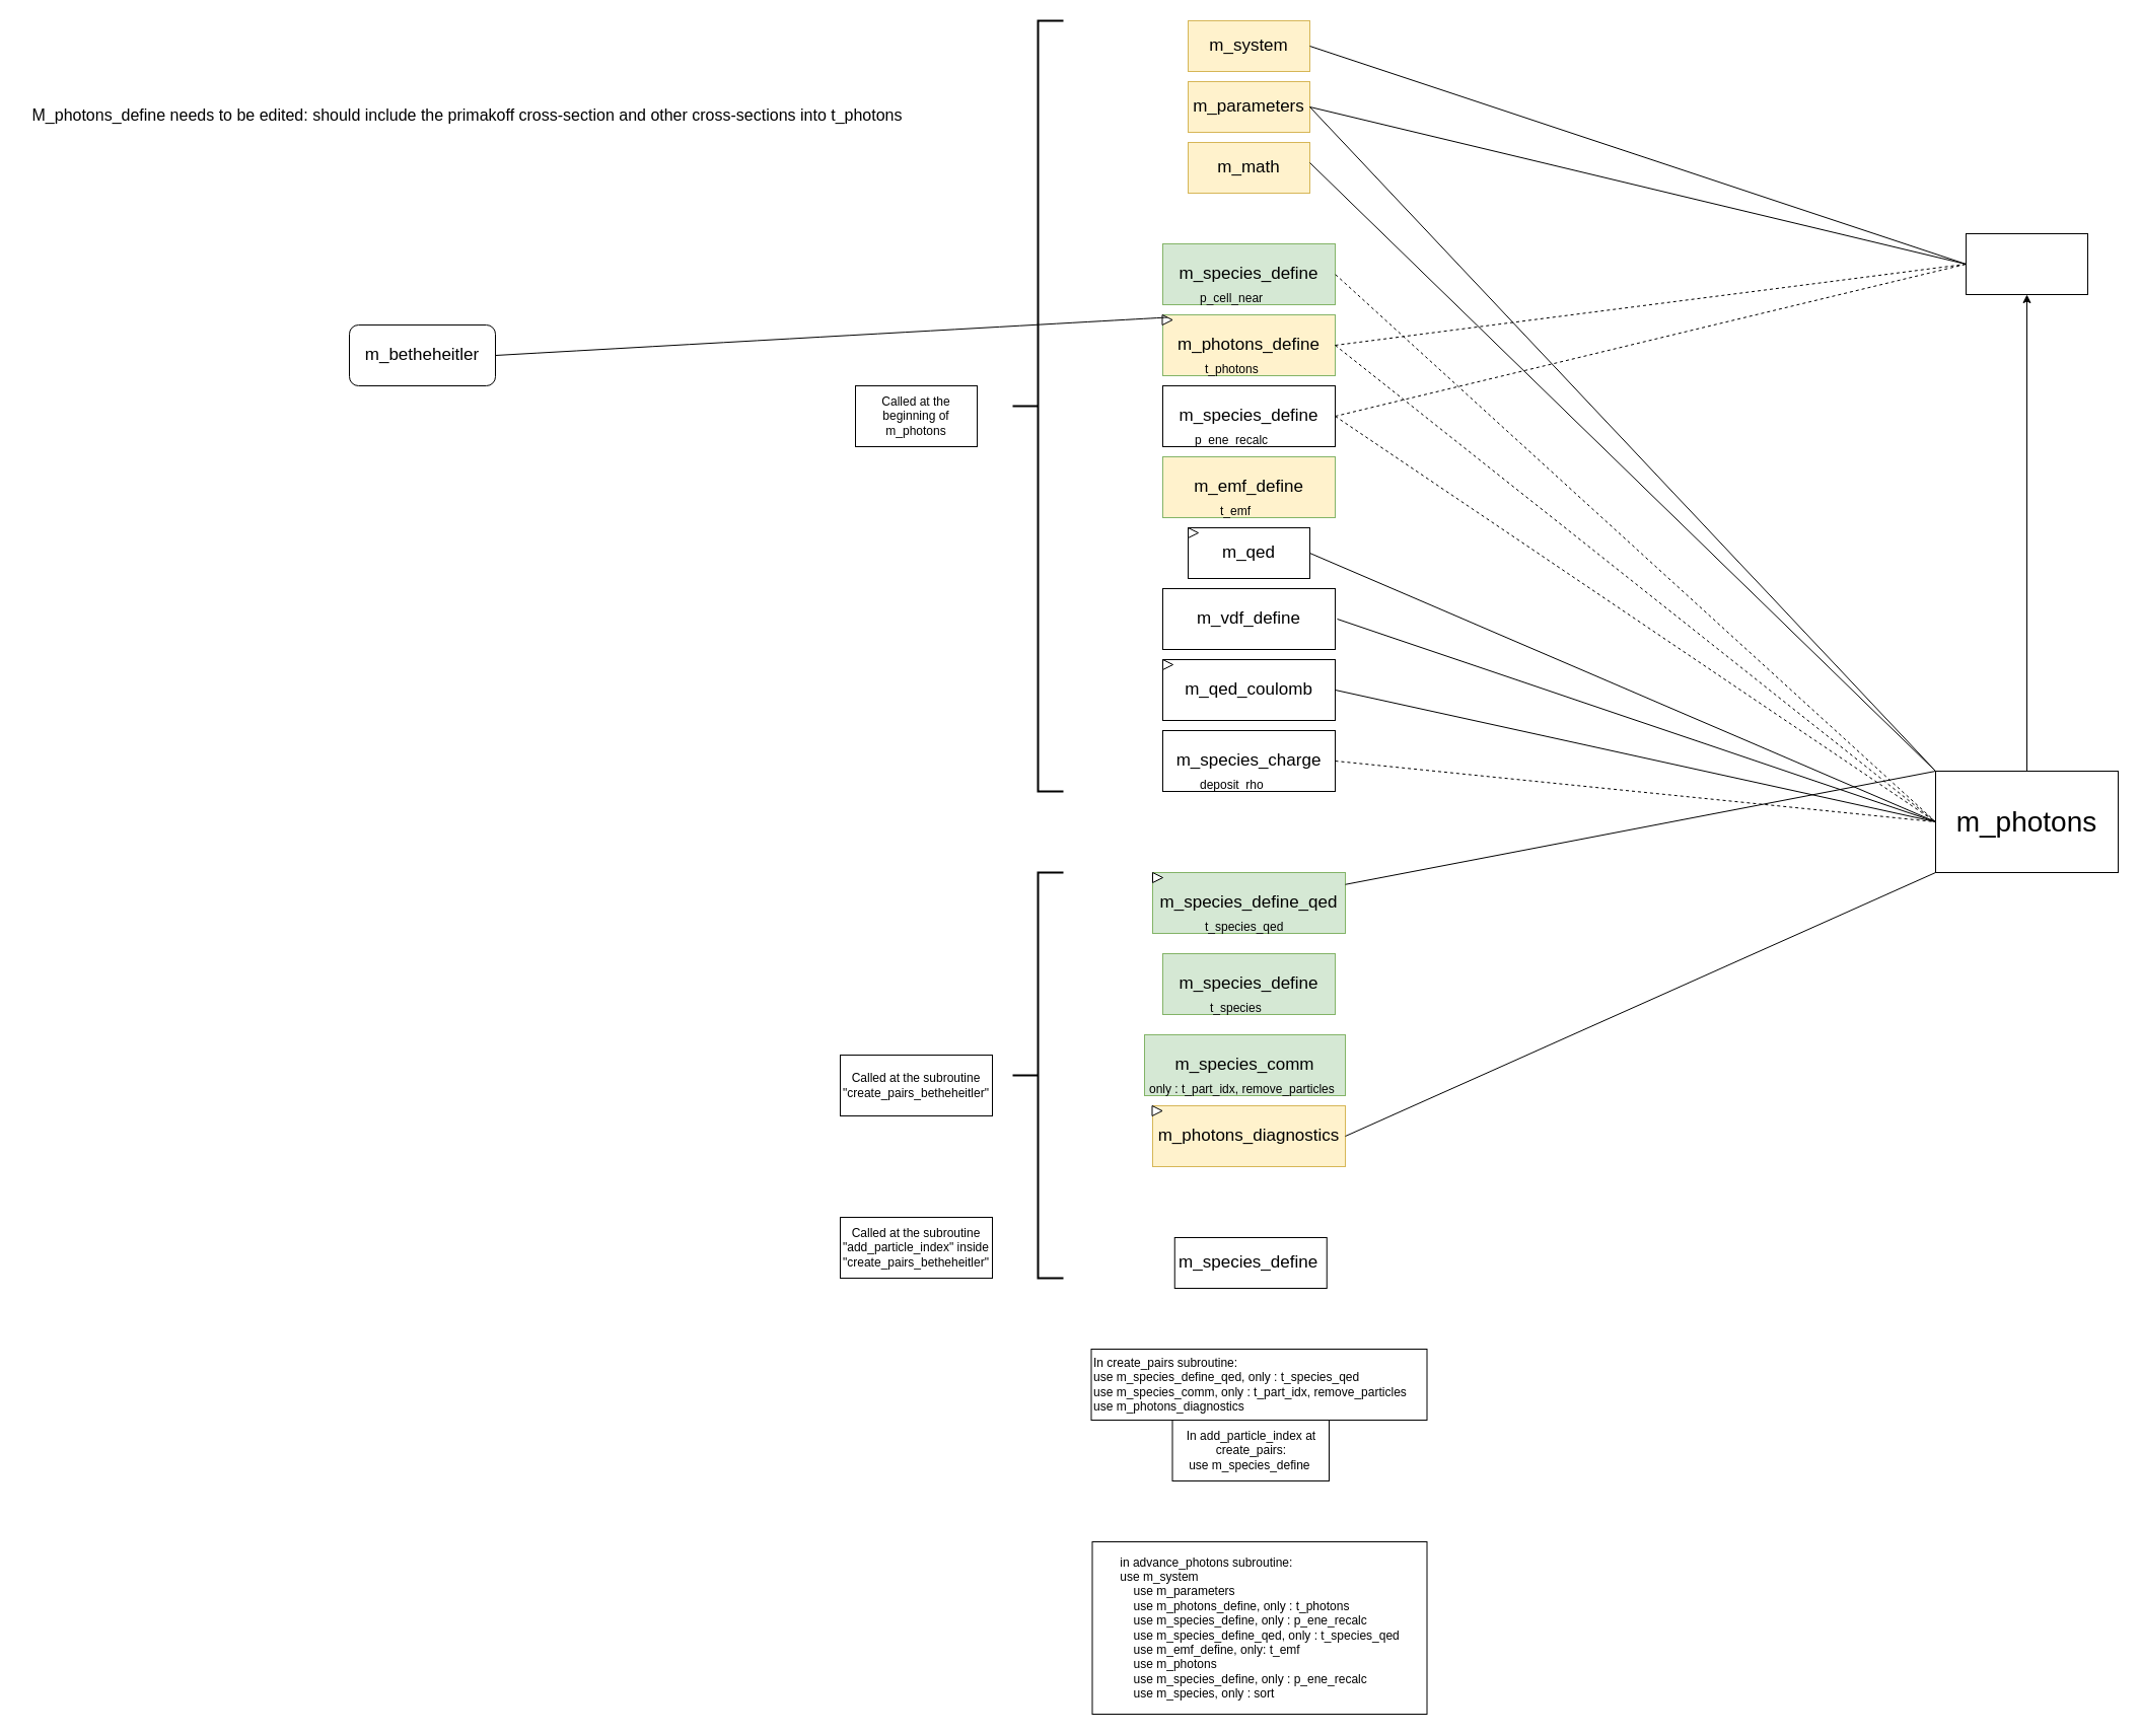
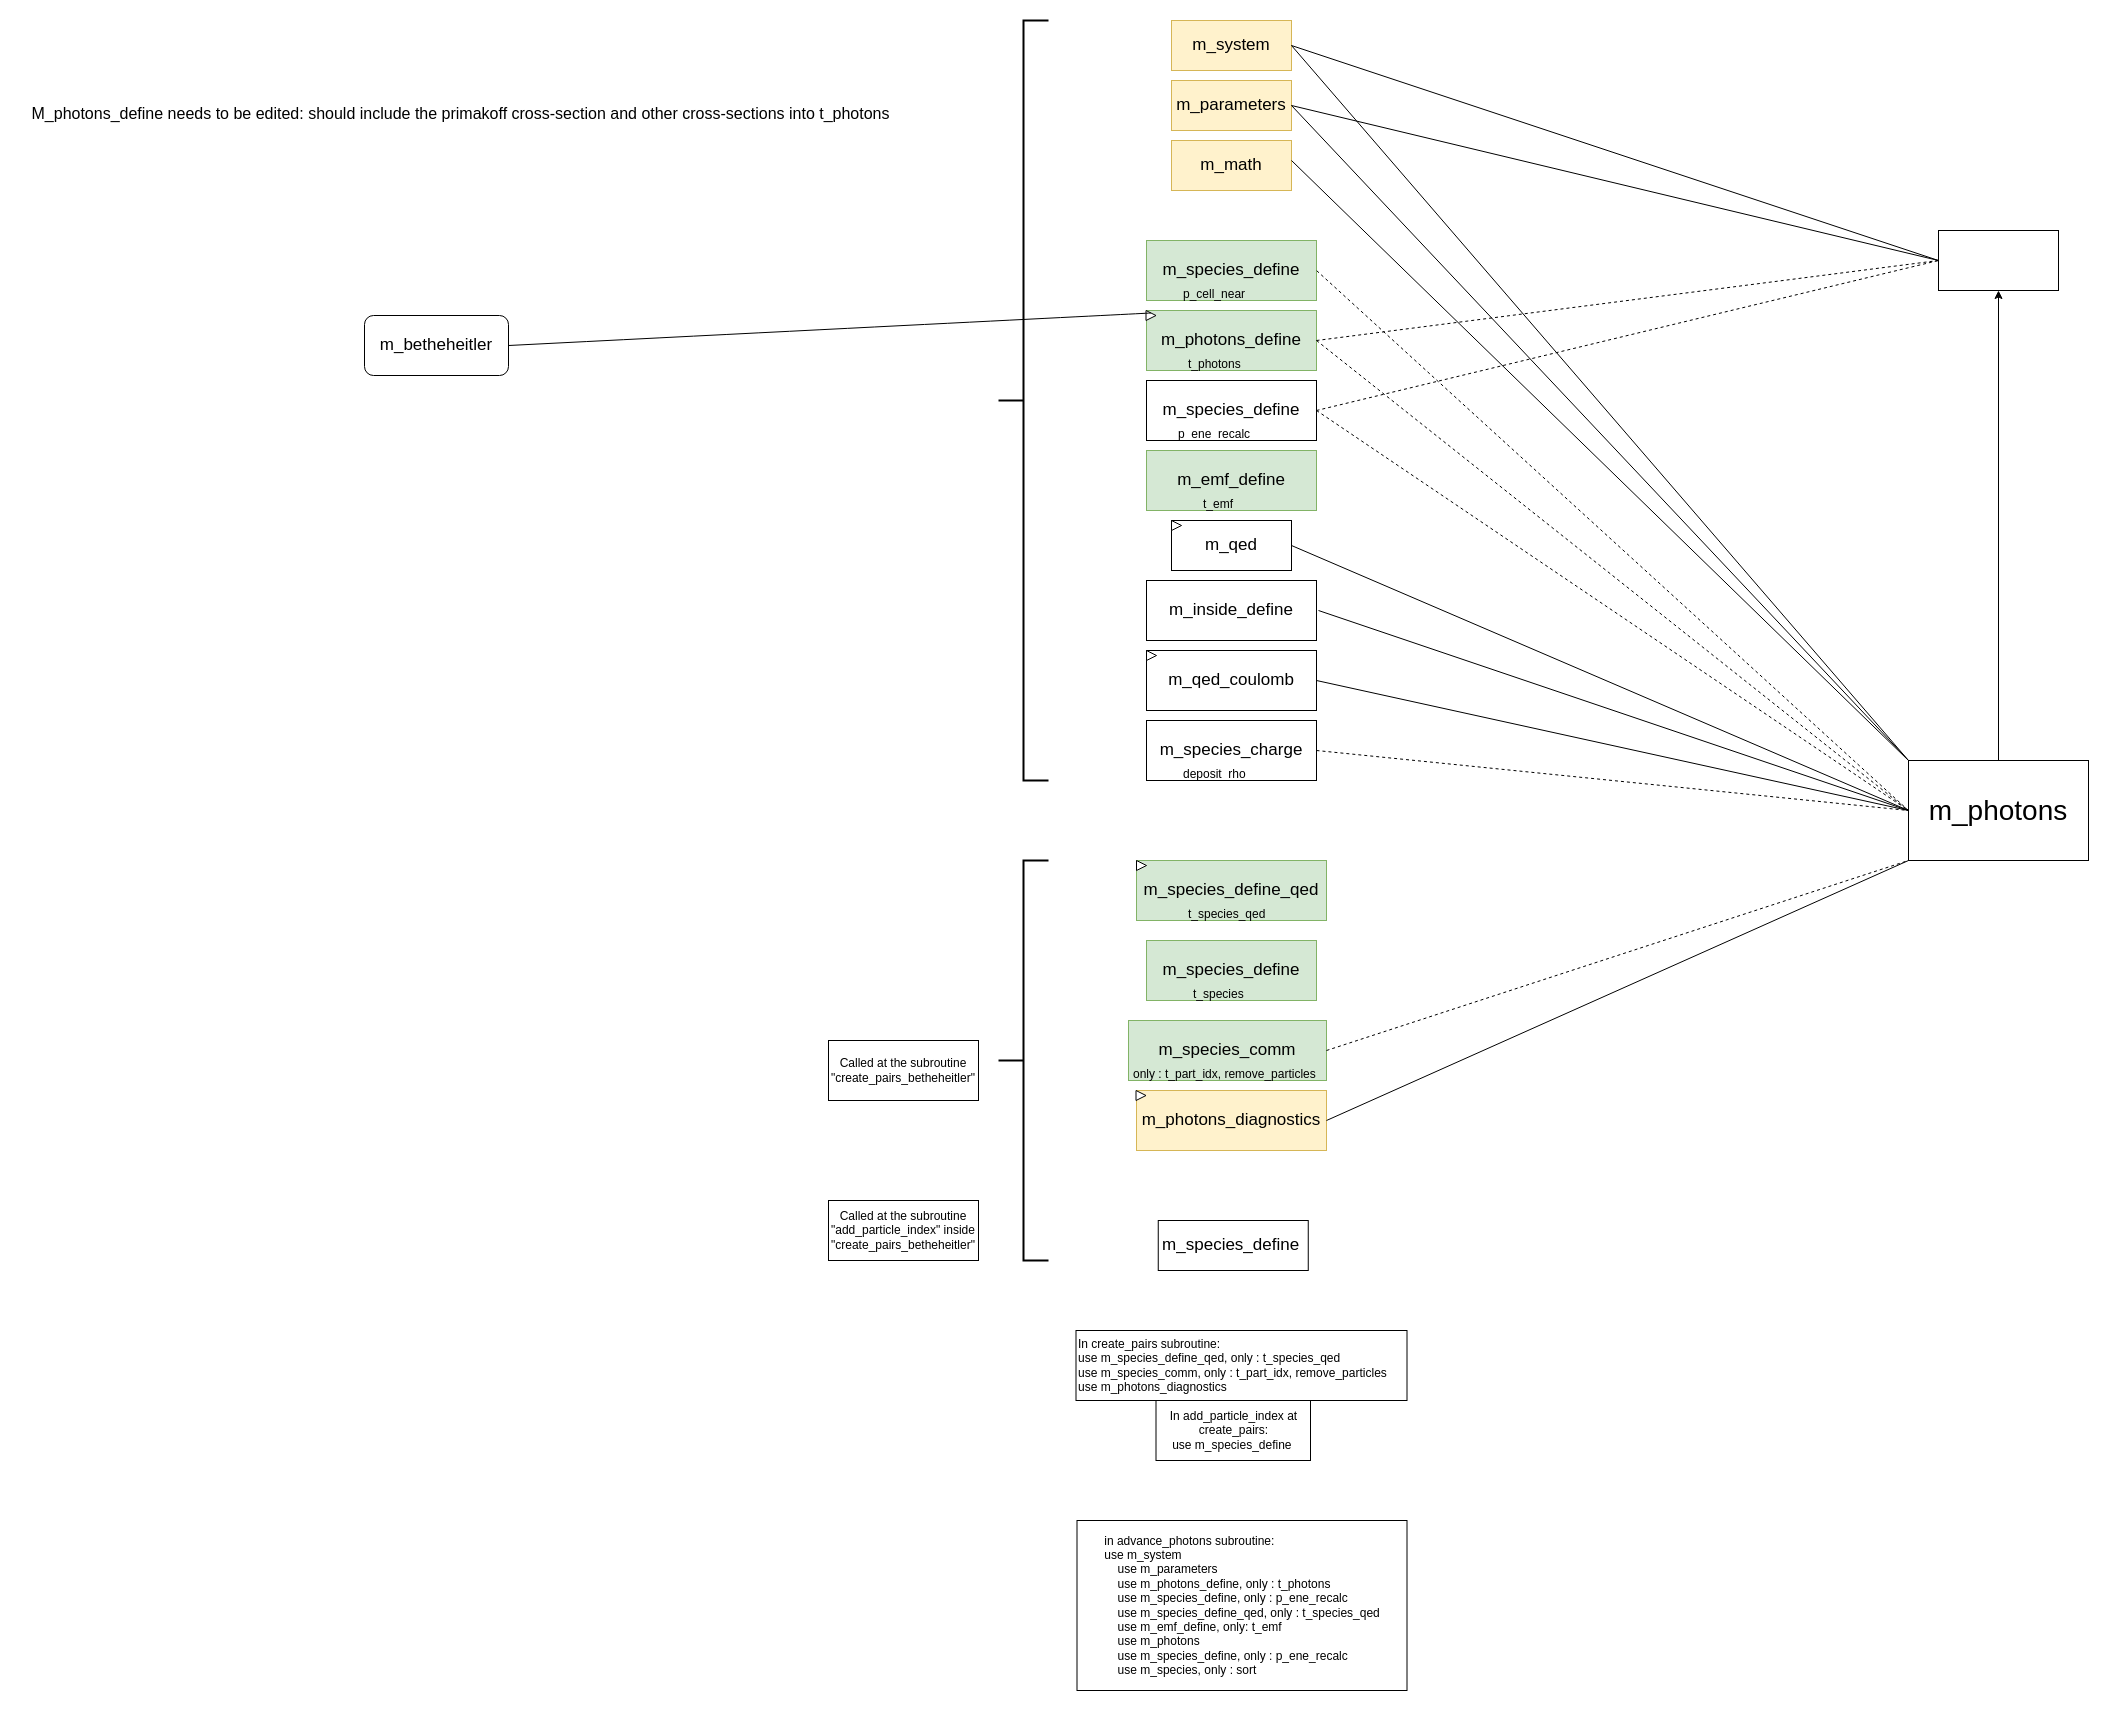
- <mxCell id="13" value="&lt;font style=&quot;font-size: 17px;&quot;&gt;m_photons_define&lt;/font&gt;" style="rounded=0;whiteSpace=wrap;html=1;fillColor=#fff2cc;strokeColor=#82b366;" parent="1" vertex="1"><mxGeometry x="1146" y="310" width="170" height="60" as="geometry" /></mxCell>
+ <mxCell id="13" value="&lt;font style=&quot;font-size: 17px;&quot;&gt;m_photons_define&lt;/font&gt;" style="rounded=0;whiteSpace=wrap;html=1;fillColor=#d5e8d4;strokeColor=#82b366;" parent="1" vertex="1"><mxGeometry x="1146" y="310" width="170" height="60" as="geometry" /></mxCell>
- <mxCell id="59" value="&lt;font style=&quot;font-size: 17px;&quot;&gt;m_betheheitler&lt;/font&gt;" style="rounded=1;whiteSpace=wrap;html=1;" parent="1" vertex="1"><mxGeometry x="344" y="320" width="144" height="60" as="geometry" /></mxCell>
+ <mxCell id="59" value="&lt;font style=&quot;font-size: 17px;&quot;&gt;m_betheheitler&lt;/font&gt;" style="rounded=1;whiteSpace=wrap;html=1;" parent="1" vertex="1"><mxGeometry x="364" y="315" width="144" height="60" as="geometry" /></mxCell>
- <mxCell id="53" value="Called at the beginning of m_photons" style="rounded=0;whiteSpace=wrap;html=1;" parent="1" vertex="1"><mxGeometry x="843" y="380" width="120" height="60" as="geometry" /></mxCell>
- <mxCell id="11" value="&lt;font style=&quot;font-size: 17px;&quot;&gt;m_emf_define&lt;/font&gt;" style="rounded=0;whiteSpace=wrap;html=1;fillColor=#fff2cc;strokeColor=#82b366;" parent="1" vertex="1"><mxGeometry x="1146" y="450" width="170" height="60" as="geometry" /></mxCell>
+ <mxCell id="11" value="&lt;font style=&quot;font-size: 17px;&quot;&gt;m_emf_define&lt;/font&gt;" style="rounded=0;whiteSpace=wrap;html=1;fillColor=#d5e8d4;strokeColor=#82b366;" parent="1" vertex="1"><mxGeometry x="1146" y="450" width="170" height="60" as="geometry" /></mxCell>
- <mxCell id="9" value="&lt;font style=&quot;font-size: 17px;&quot;&gt;m_vdf_define&lt;/font&gt;" style="rounded=0;whiteSpace=wrap;html=1;" parent="1" vertex="1"><mxGeometry x="1146" y="580" width="170" height="60" as="geometry" /></mxCell>
+ <mxCell id="9" value="&lt;font style=&quot;font-size: 17px;&quot;&gt;m_inside_define&lt;/font&gt;" style="rounded=0;whiteSpace=wrap;html=1;" parent="1" vertex="1"><mxGeometry x="1146" y="580" width="170" height="60" as="geometry" /></mxCell>
- <mxCell id="19" value="" style="endArrow=none;html=1;rounded=0;exitX=0;exitY=0;exitDx=0;exitDy=0;" parent="1" source="3" target="15" edge="1"><mxGeometry width="50" height="50" relative="1" as="geometry"><mxPoint x="2168" y="430" as="sourcePoint" /><mxPoint x="2218" y="380" as="targetPoint" /></mxGeometry></mxCell>
+ <mxCell id="19" value="" style="endArrow=none;html=1;rounded=0;entryX=1;entryY=0.5;entryDx=0;entryDy=0;exitX=0;exitY=0;exitDx=0;exitDy=0;" parent="1" source="3" target="4" edge="1"><mxGeometry width="50" height="50" relative="1" as="geometry"><mxPoint x="2168" y="430" as="sourcePoint" /><mxPoint x="2218" y="380" as="targetPoint" /></mxGeometry></mxCell>
+ <mxCell id="29" value="" style="endArrow=none;dashed=1;html=1;rounded=0;exitX=1;exitY=0.5;exitDx=0;exitDy=0;entryX=0;entryY=1;entryDx=0;entryDy=0;" parent="1" source="16" target="3" edge="1"><mxGeometry width="50" height="50" relative="1" as="geometry"><mxPoint x="1458" y="720" as="sourcePoint" /><mxPoint x="1718" y="530" as="targetPoint" /></mxGeometry></mxCell>
